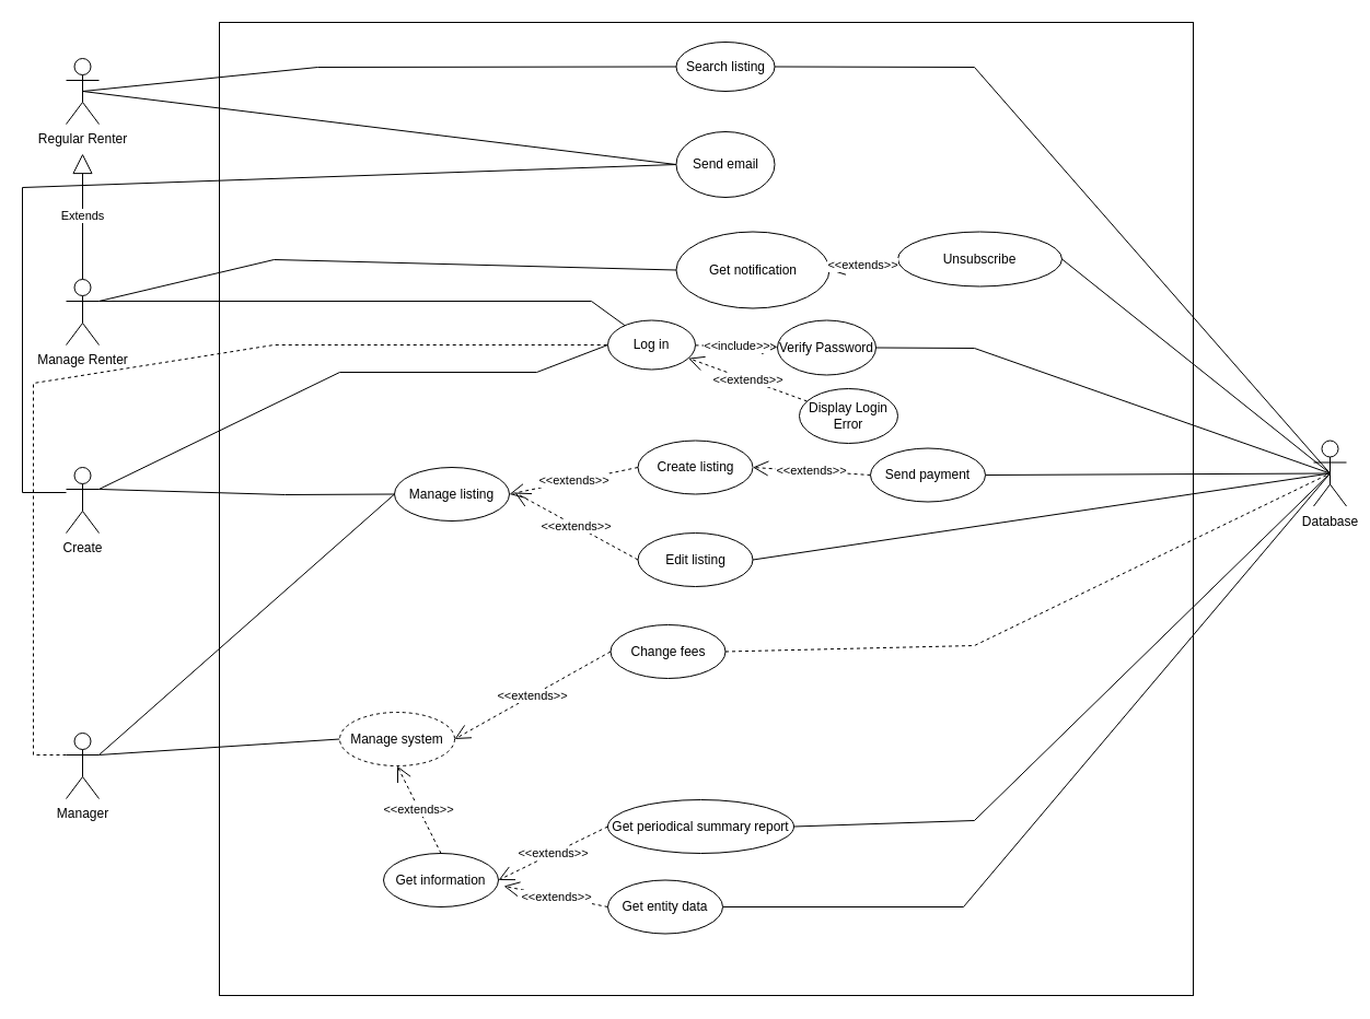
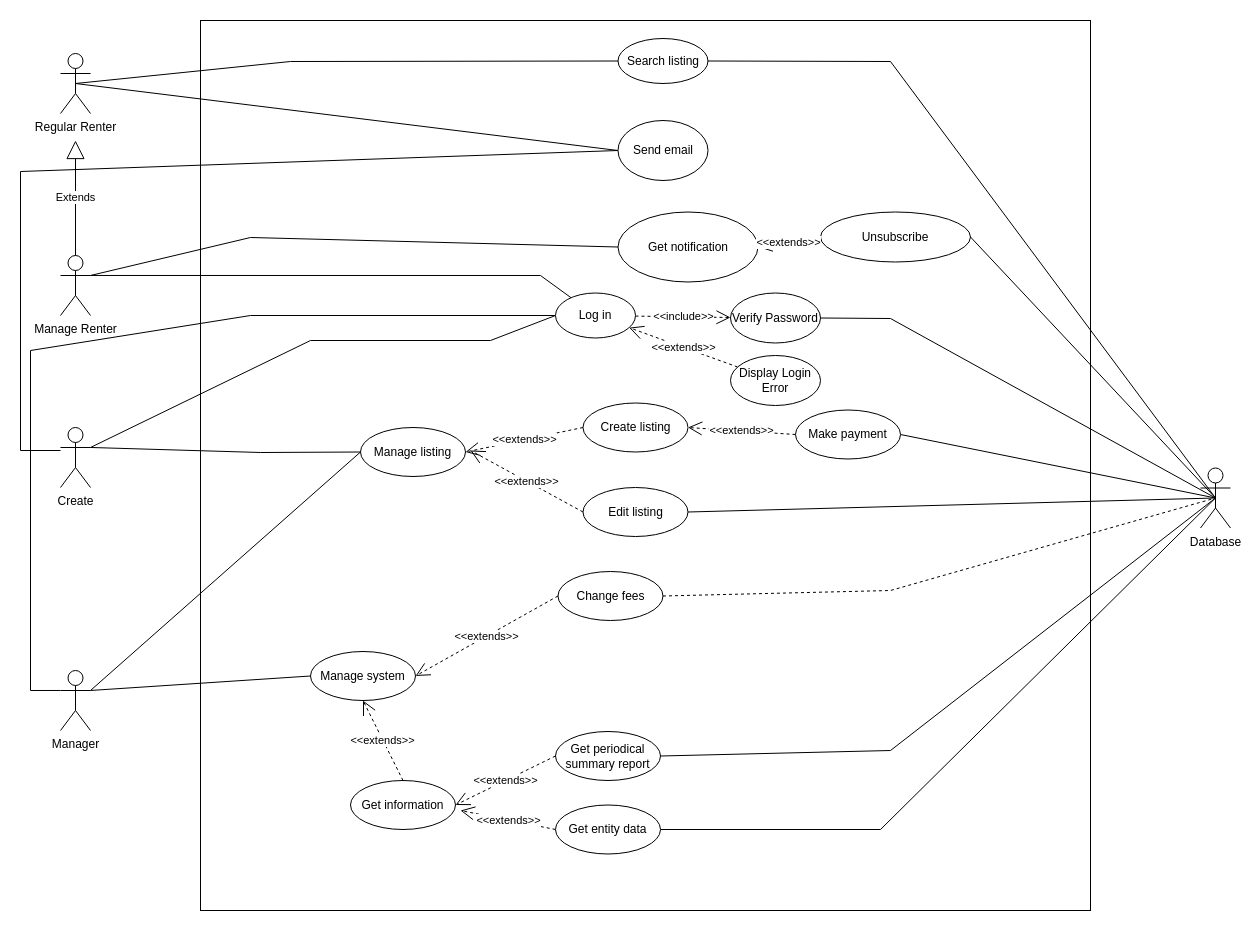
- <mxCell id="19" value="Verify Password" style="ellipse;whiteSpace=wrap;html=1;" parent="1" vertex="1"><mxGeometry x="710" y="292.5" width="90" height="50" as="geometry" /></mxCell>
+ <mxCell id="19" value="Verify Password" style="ellipse;whiteSpace=wrap;html=1;" parent="1" vertex="1"><mxGeometry x="730" y="292.5" width="90" height="50" as="geometry" /></mxCell>
- <mxCell id="13" style="edgeStyle=none;rounded=0;orthogonalLoop=1;jettySize=auto;html=1;exitX=0;exitY=0.333;exitDx=0;exitDy=0;exitPerimeter=0;entryX=0;entryY=0.5;entryDx=0;entryDy=0;endArrow=none;endFill=0;dashed=1;" parent="1" source="16" target="17" edge="1"><mxGeometry relative="1" as="geometry"><Array as="points"><mxPoint x="30" y="690" /><mxPoint x="30" y="350" /><mxPoint x="250" y="315" /></Array></mxGeometry></mxCell>
+ <mxCell id="13" style="edgeStyle=none;rounded=0;orthogonalLoop=1;jettySize=auto;html=1;exitX=0;exitY=0.333;exitDx=0;exitDy=0;exitPerimeter=0;entryX=0;entryY=0.5;entryDx=0;entryDy=0;endArrow=none;endFill=0;" parent="1" source="16" target="17" edge="1"><mxGeometry relative="1" as="geometry"><Array as="points"><mxPoint x="30" y="690" /><mxPoint x="30" y="350" /><mxPoint x="250" y="315" /></Array></mxGeometry></mxCell>
- <mxCell id="21" value="Database" style="shape=umlActor;verticalLabelPosition=bottom;labelBackgroundColor=#ffffff;verticalAlign=top;html=1;" parent="1" vertex="1"><mxGeometry x="1200" y="402.5" width="30" height="60" as="geometry" /></mxCell>
+ <mxCell id="21" value="Database" style="shape=umlActor;verticalLabelPosition=bottom;labelBackgroundColor=#ffffff;verticalAlign=top;html=1;" parent="1" vertex="1"><mxGeometry x="1200" y="467.5" width="30" height="60" as="geometry" /></mxCell>
- <mxCell id="48" value="Send payment" style="ellipse;whiteSpace=wrap;html=1;" parent="1" vertex="1"><mxGeometry x="795" y="409.5" width="105" height="49" as="geometry" /></mxCell>
+ <mxCell id="48" value="Make payment" style="ellipse;whiteSpace=wrap;html=1;" parent="1" vertex="1"><mxGeometry x="795" y="409.5" width="105" height="49" as="geometry" /></mxCell>
- <mxCell id="33" value="Manage system" style="ellipse;whiteSpace=wrap;html=1;dashed=1;" parent="1" vertex="1"><mxGeometry x="310" y="651" width="105" height="49" as="geometry" /></mxCell>
+ <mxCell id="33" value="Manage system" style="ellipse;whiteSpace=wrap;html=1;" parent="1" vertex="1"><mxGeometry x="310" y="651" width="105" height="49" as="geometry" /></mxCell>
- <mxCell id="39" value="Get periodical summary report" style="ellipse;whiteSpace=wrap;html=1;" parent="1" vertex="1"><mxGeometry x="555" y="731" width="170" height="49" as="geometry" /></mxCell>
+ <mxCell id="39" value="Get periodical summary report" style="ellipse;whiteSpace=wrap;html=1;" parent="1" vertex="1"><mxGeometry x="555" y="731" width="105" height="49" as="geometry" /></mxCell>
